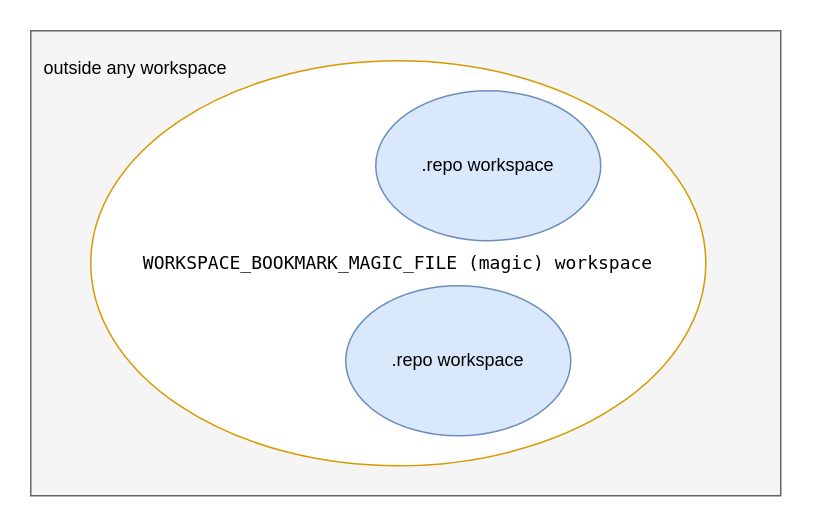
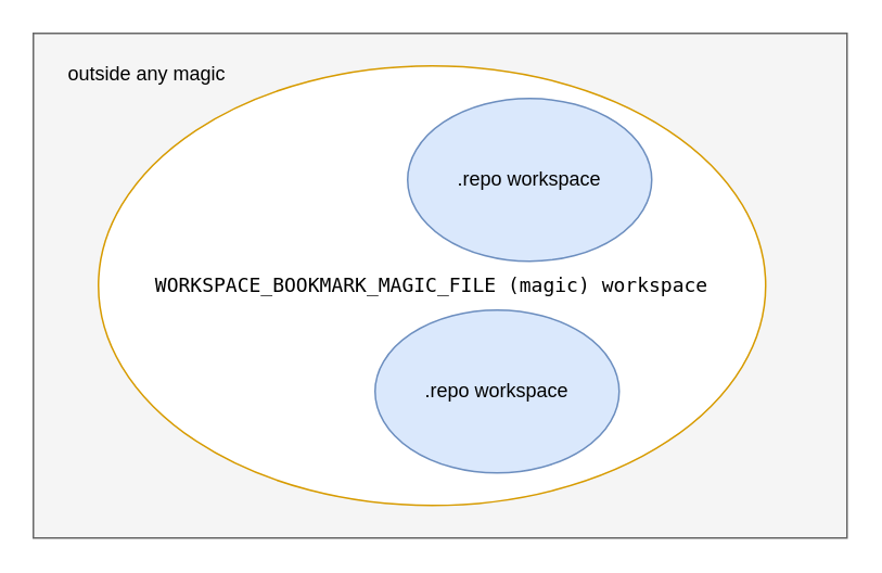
- <mxCell id="6" value="outside any workspace" style="text;html=1;strokeColor=none;fillColor=none;align=center;verticalAlign=middle;whiteSpace=wrap;rounded=0;labelBackgroundColor=none;labelBorderColor=none;" vertex="1" parent="1"><mxGeometry x="20" y="30" width="140" height="30" as="geometry" /></mxCell>
+ <mxCell id="6" value="outside any magic" style="text;html=1;strokeColor=none;fillColor=none;align=center;verticalAlign=middle;whiteSpace=wrap;rounded=0;labelBackgroundColor=none;labelBorderColor=none;" vertex="1" parent="1"><mxGeometry x="20" y="30" width="140" height="30" as="geometry" /></mxCell>
